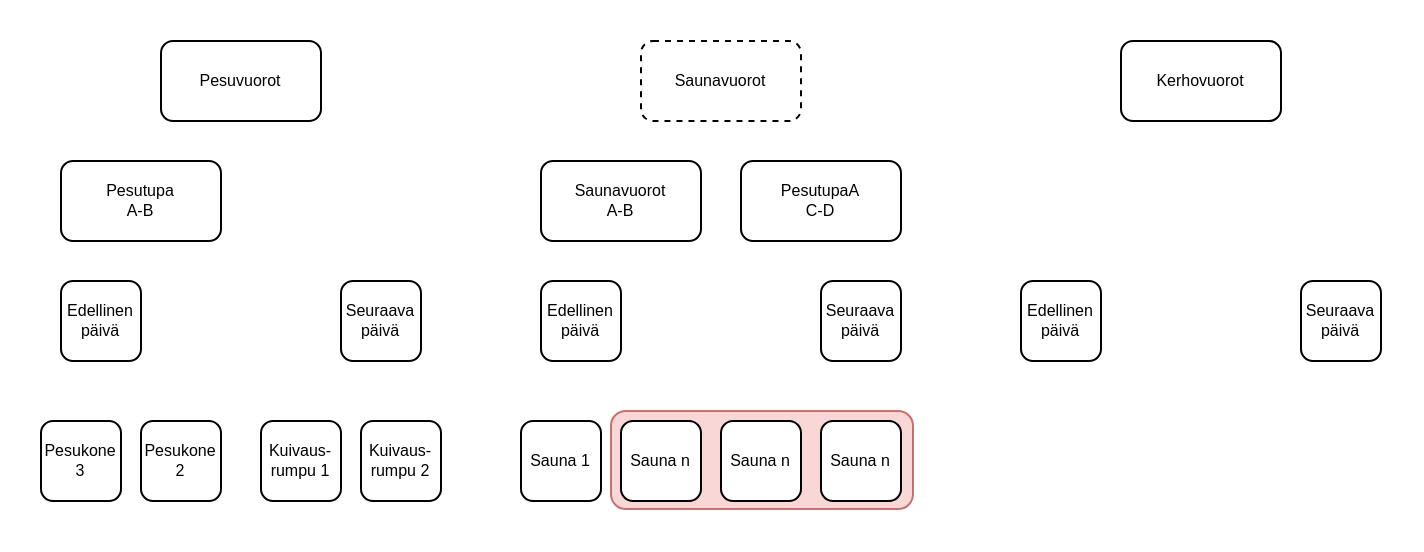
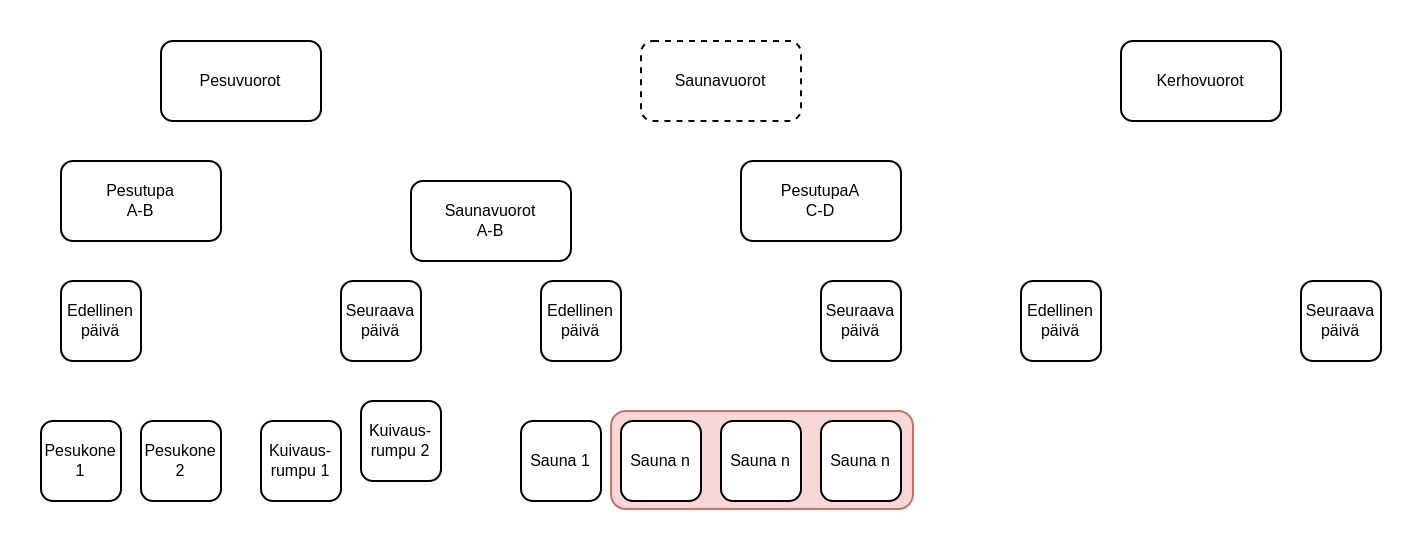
- <mxCell id="5" value="Saunavuorot &lt;br&gt;A-B" style="rounded=1;whiteSpace=wrap;html=1;fontSize=8;" vertex="1" parent="1"><mxGeometry x="270" y="80" width="80" height="40" as="geometry" /></mxCell>
+ <mxCell id="5" value="Saunavuorot &lt;br&gt;A-B" style="rounded=1;whiteSpace=wrap;html=1;fontSize=8;" vertex="1" parent="1"><mxGeometry x="205" y="90" width="80" height="40" as="geometry" /></mxCell>
- <mxCell id="14" value="Pesukone 3" style="rounded=1;whiteSpace=wrap;html=1;fontSize=8;" vertex="1" parent="1"><mxGeometry x="20" y="210" width="40" height="40" as="geometry" /></mxCell>
+ <mxCell id="14" value="Pesukone 1" style="rounded=1;whiteSpace=wrap;html=1;fontSize=8;" vertex="1" parent="1"><mxGeometry x="20" y="210" width="40" height="40" as="geometry" /></mxCell>
- <mxCell id="17" value="Kuivaus-rumpu 2" style="rounded=1;whiteSpace=wrap;html=1;fontSize=8;direction=south;" vertex="1" parent="1"><mxGeometry x="180" y="210" width="40" height="40" as="geometry" /></mxCell>
+ <mxCell id="17" value="Kuivaus-rumpu 2" style="rounded=1;whiteSpace=wrap;html=1;fontSize=8;direction=south;" vertex="1" parent="1"><mxGeometry x="180" y="200" width="40" height="40" as="geometry" /></mxCell>
